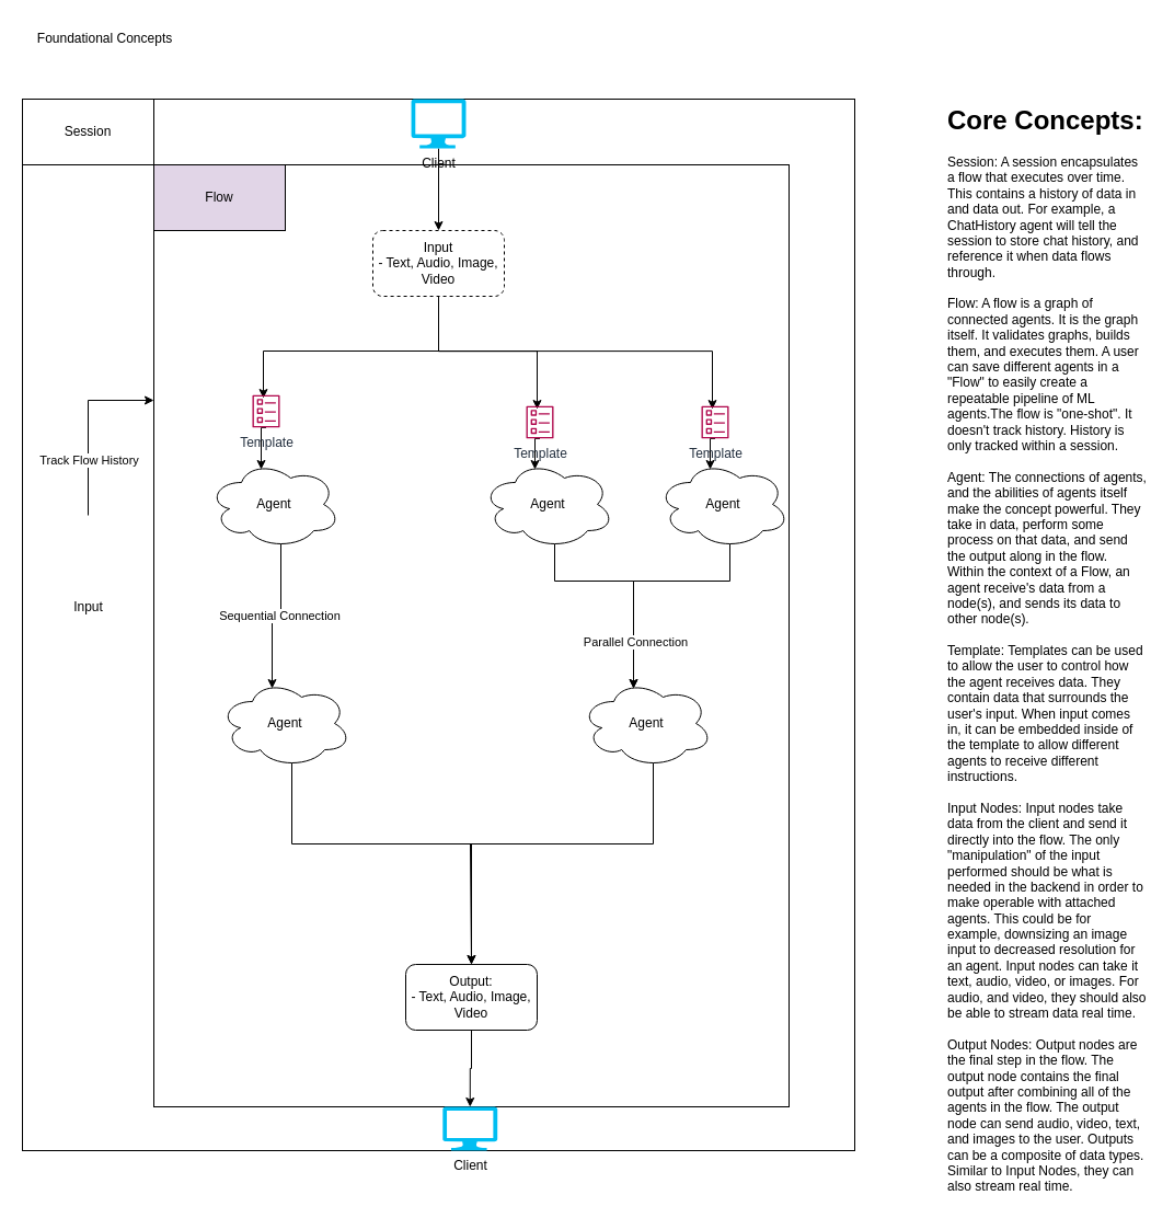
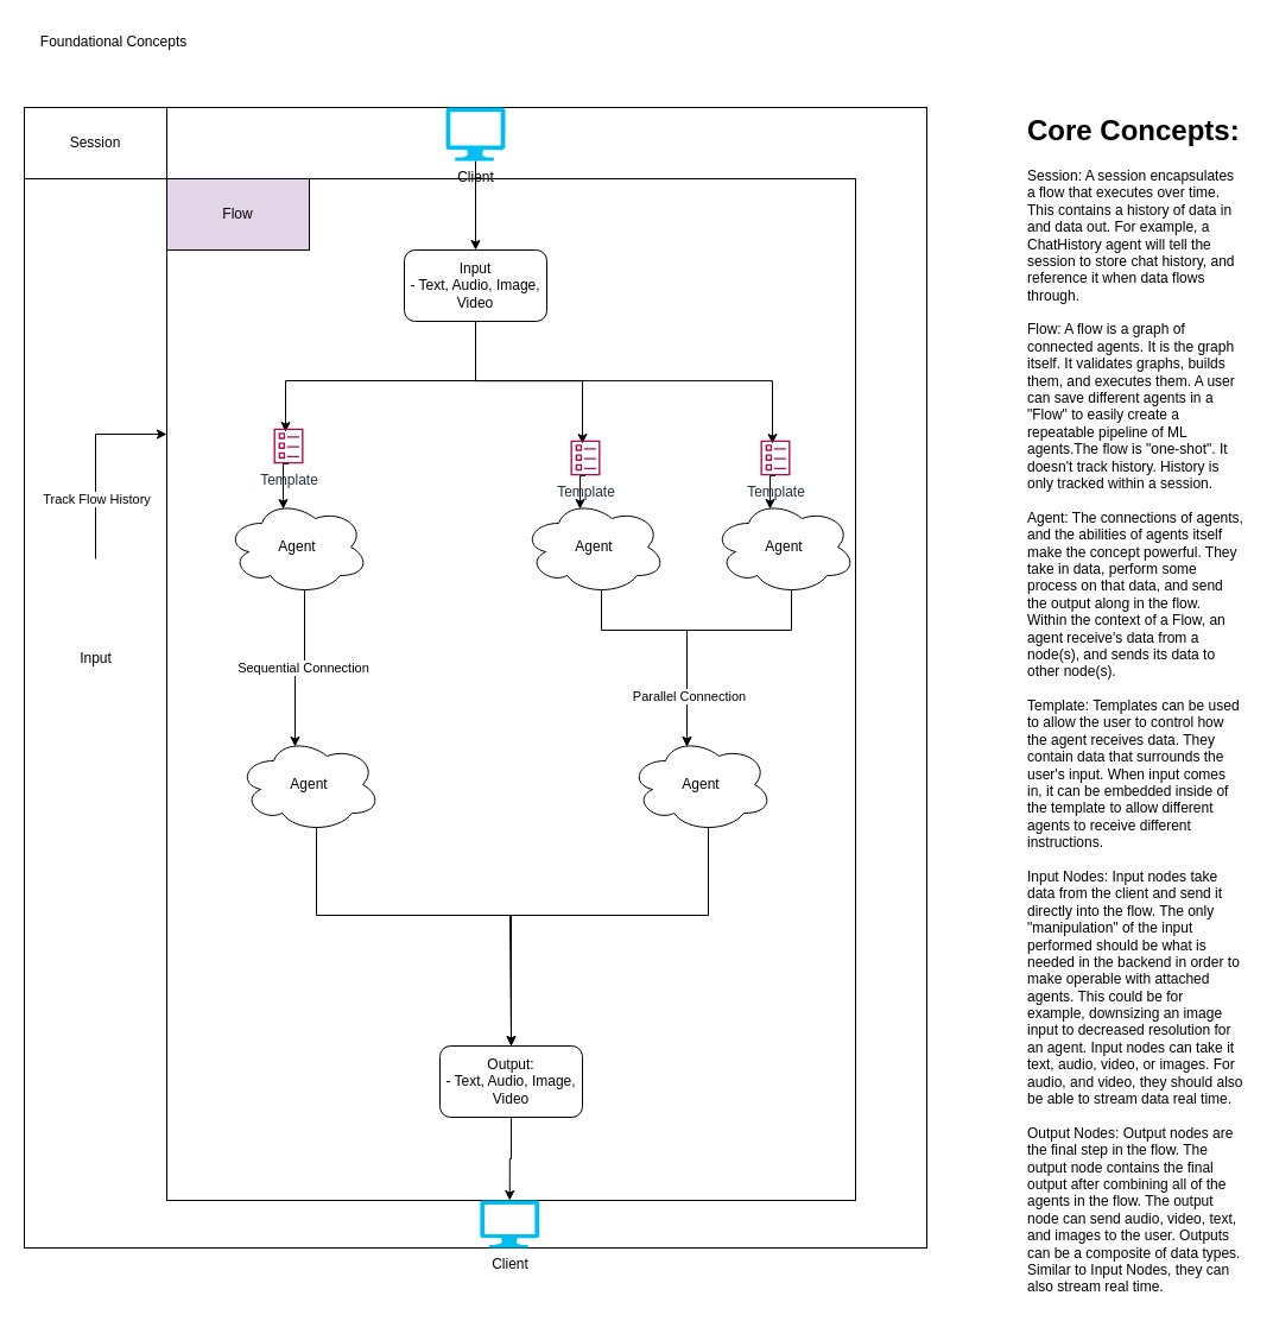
- <mxCell id="18" value="Input&lt;br&gt;- Text, Audio, Image, Video" style="rounded=1;whiteSpace=wrap;html=1;dashed=1;" vertex="1" parent="1"><mxGeometry x="340" y="210" width="120" height="60" as="geometry" /></mxCell>
+ <mxCell id="18" value="Input&lt;br&gt;- Text, Audio, Image, Video" style="rounded=1;whiteSpace=wrap;html=1;" vertex="1" parent="1"><mxGeometry x="340" y="210" width="120" height="60" as="geometry" /></mxCell>
